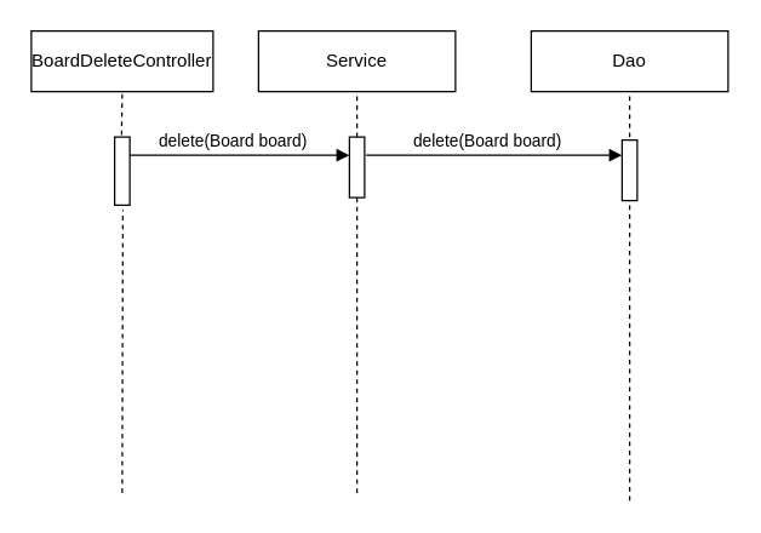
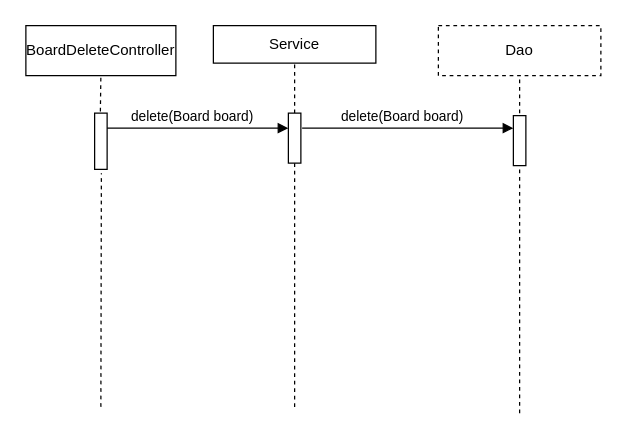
- <mxCell id="3" value="Service" style="rounded=0;whiteSpace=wrap;html=1;" parent="1" vertex="1"><mxGeometry x="170" y="20" width="130" height="40" as="geometry" /></mxCell>
+ <mxCell id="3" value="Service" style="rounded=0;whiteSpace=wrap;html=1;" parent="1" vertex="1"><mxGeometry x="170" y="20" width="130" height="30" as="geometry" /></mxCell>
- <mxCell id="4" value="Dao" style="rounded=0;whiteSpace=wrap;html=1;" parent="1" vertex="1"><mxGeometry x="350" y="20" width="130" height="40" as="geometry" /></mxCell>
+ <mxCell id="4" value="Dao" style="rounded=0;whiteSpace=wrap;html=1;dashed=1;" parent="1" vertex="1"><mxGeometry x="350" y="20" width="130" height="40" as="geometry" /></mxCell>
